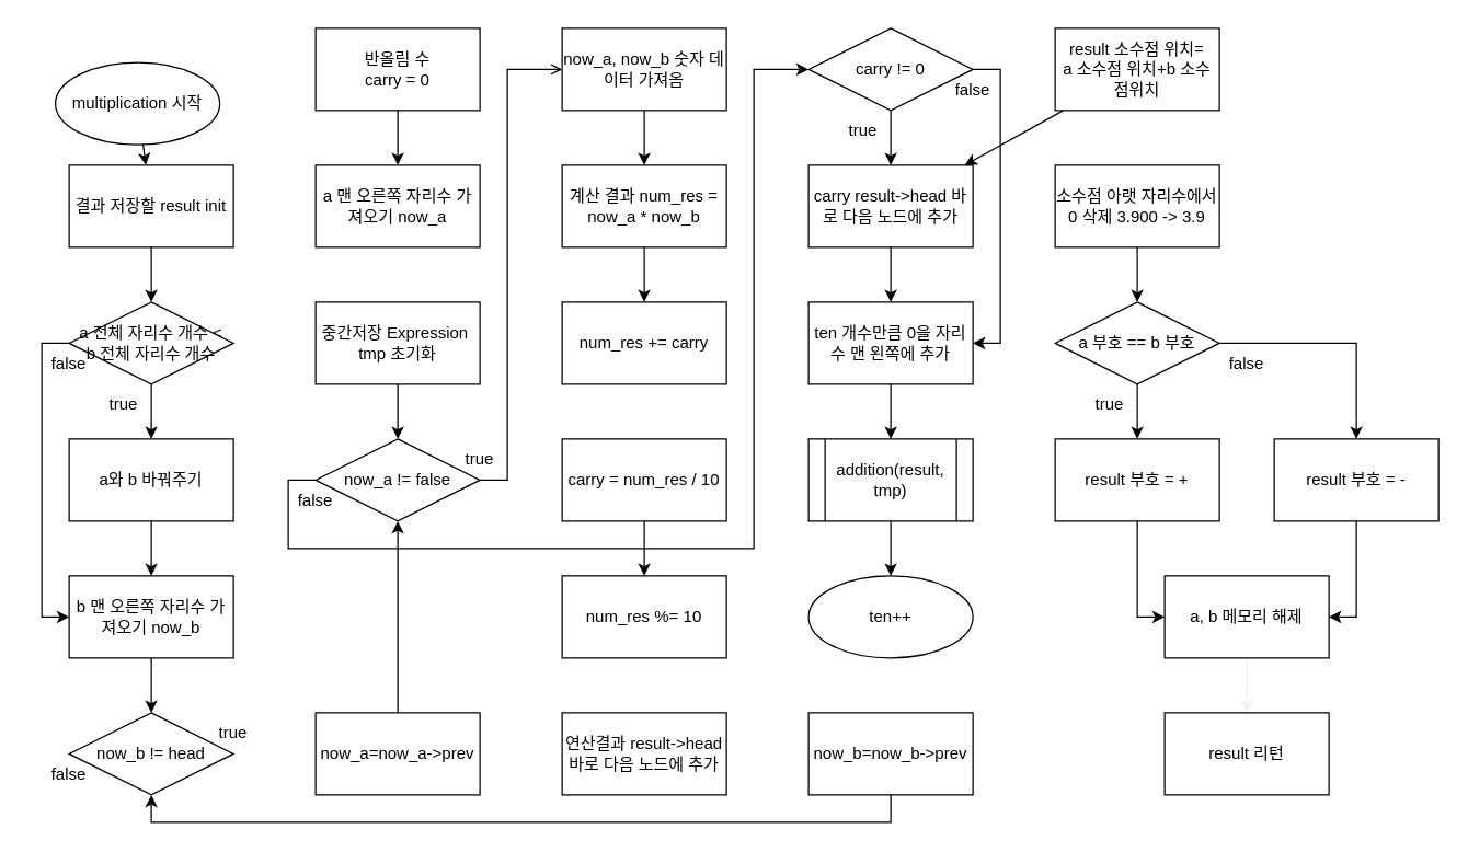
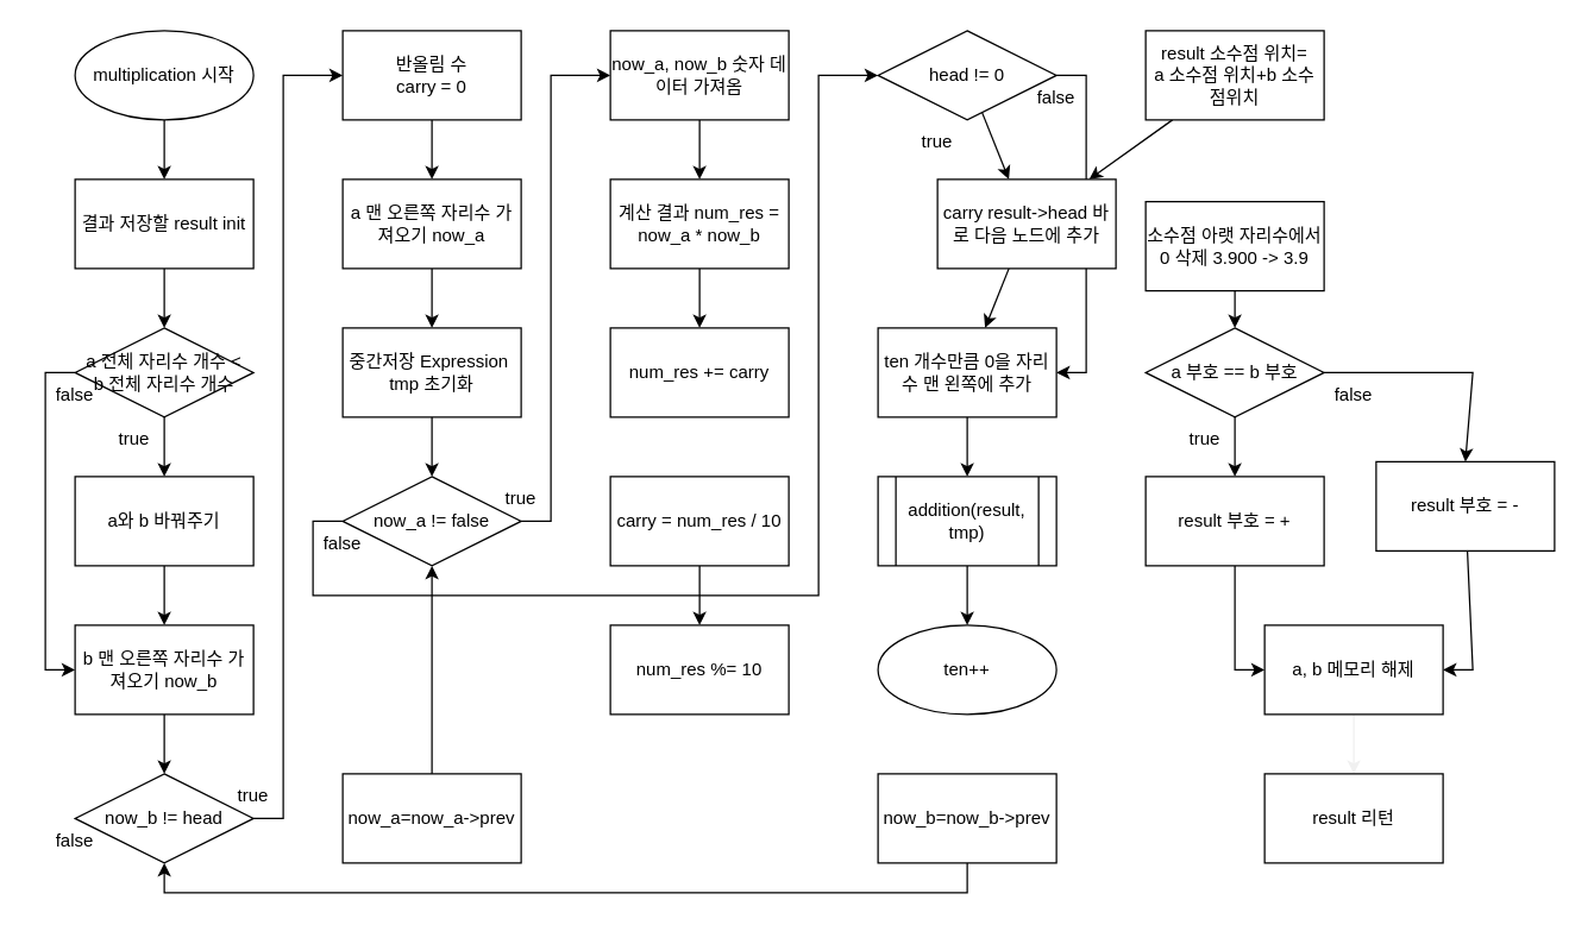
- <mxCell id="24" style="edgeStyle=none;rounded=0;html=1;entryX=0;entryY=0.5;entryDx=0;entryDy=0;endArrow=open;" edge="1" parent="1" source="26" target="28"><mxGeometry relative="1" as="geometry"><Array as="points"><mxPoint x="370" y="350" /><mxPoint x="370" y="50" /><mxPoint x="380" y="50" /></Array></mxGeometry></mxCell>
+ <mxCell id="24" style="edgeStyle=none;rounded=0;html=1;entryX=0;entryY=0.5;entryDx=0;entryDy=0;" edge="1" parent="1" source="26" target="28"><mxGeometry relative="1" as="geometry"><Array as="points"><mxPoint x="370" y="350" /><mxPoint x="370" y="50" /><mxPoint x="380" y="50" /></Array></mxGeometry></mxCell>
- <mxCell id="41" value="carry != 0" style="rhombus;whiteSpace=wrap;html=1;" vertex="1" parent="1"><mxGeometry x="590" y="20" width="120" height="60" as="geometry" /></mxCell>
+ <mxCell id="41" value="head != 0" style="rhombus;whiteSpace=wrap;html=1;" vertex="1" parent="1"><mxGeometry x="590" y="20" width="120" height="60" as="geometry" /></mxCell>
- <mxCell id="3" value="multiplication 시작" style="ellipse;whiteSpace=wrap;html=1;" vertex="1" parent="1"><mxGeometry x="40" y="45" width="120" height="60" as="geometry" /></mxCell>
+ <mxCell id="3" value="multiplication 시작" style="ellipse;whiteSpace=wrap;html=1;" vertex="1" parent="1"><mxGeometry x="50" y="20" width="120" height="60" as="geometry" /></mxCell>
- <mxCell id="44" value="carry result-&amp;gt;head 바로 다음 노드에 추가" style="rounded=0;whiteSpace=wrap;html=1;" vertex="1" parent="1"><mxGeometry x="590" y="120" width="120" height="60" as="geometry" /></mxCell>
+ <mxCell id="44" value="carry result-&amp;gt;head 바로 다음 노드에 추가" style="rounded=0;whiteSpace=wrap;html=1;" vertex="1" parent="1"><mxGeometry x="630" y="120" width="120" height="60" as="geometry" /></mxCell>
- <mxCell id="57" value="소수점 아랫 자리수에서 0 삭제 3.900 -&amp;gt; 3.9" style="rounded=0;whiteSpace=wrap;html=1;" vertex="1" parent="1"><mxGeometry x="770" y="120" width="120" height="60" as="geometry" /></mxCell>
+ <mxCell id="57" value="소수점 아랫 자리수에서 0 삭제 3.900 -&amp;gt; 3.9" style="rounded=0;whiteSpace=wrap;html=1;" vertex="1" parent="1"><mxGeometry x="770" y="135" width="120" height="60" as="geometry" /></mxCell>
+ <mxCell id="20" value="" style="edgeStyle=none;rounded=0;html=1;" edge="1" parent="1" source="21" target="23"><mxGeometry relative="1" as="geometry" /></mxCell>
+ <mxCell id="15" style="edgeStyle=none;rounded=0;html=1;entryX=0;entryY=0.5;entryDx=0;entryDy=0;" edge="1" parent="1" source="16" target="18"><mxGeometry relative="1" as="geometry"><Array as="points"><mxPoint x="190" y="550" /><mxPoint x="190" y="50" /></Array></mxGeometry></mxCell>
- <mxCell id="65" value="result 부호 = -" style="rounded=0;whiteSpace=wrap;html=1;" vertex="1" parent="1"><mxGeometry x="930" y="320" width="120" height="60" as="geometry" /></mxCell>
+ <mxCell id="65" value="result 부호 = -" style="rounded=0;whiteSpace=wrap;html=1;" vertex="1" parent="1"><mxGeometry x="925" y="310" width="120" height="60" as="geometry" /></mxCell>
- <mxCell id="36" value="연산결과 result-&amp;gt;head 바로 다음 노드에 추가" style="rounded=0;whiteSpace=wrap;html=1;" vertex="1" parent="1"><mxGeometry x="410" y="520" width="120" height="60" as="geometry" /></mxCell>
